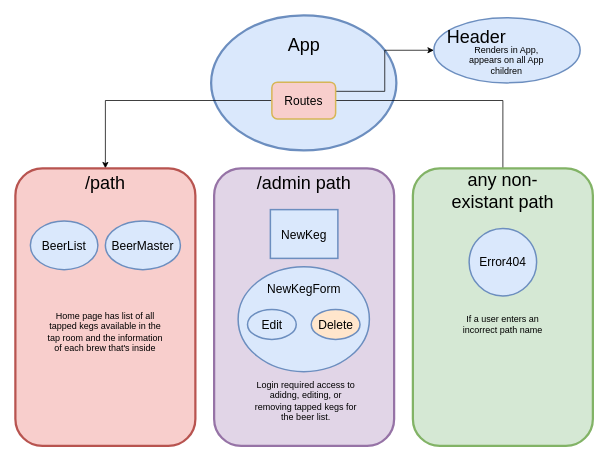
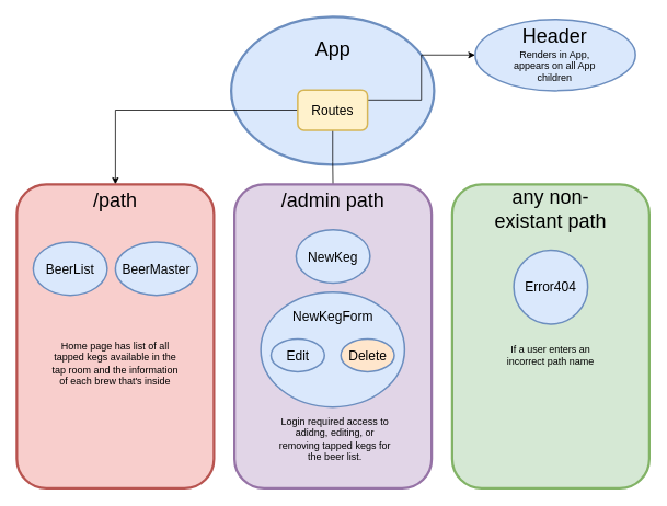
- <mxCell id="10" value="&lt;font style=&quot;font-size: 24px&quot;&gt;Header&lt;/font&gt;" style="text;html=1;strokeColor=none;fillColor=none;align=center;verticalAlign=middle;whiteSpace=wrap;rounded=0;" vertex="1" parent="1"><mxGeometry x="615" y="39" width="40" height="20" as="geometry" /></mxCell>
+ <mxCell id="10" value="&lt;font style=&quot;font-size: 24px&quot;&gt;Header&lt;/font&gt;" style="text;html=1;strokeColor=none;fillColor=none;align=center;verticalAlign=middle;whiteSpace=wrap;rounded=0;" vertex="1" parent="1"><mxGeometry x="655" y="34" width="40" height="20" as="geometry" /></mxCell>
- <mxCell id="8" value="&lt;font style=&quot;font-size: 16px&quot;&gt;Routes&lt;/font&gt;" style="rounded=1;whiteSpace=wrap;html=1;strokeWidth=2;fillColor=#f8cecc;strokeColor=#d6b656;" vertex="1" parent="1"><mxGeometry x="362" y="109" width="85" height="49" as="geometry" /></mxCell>
+ <mxCell id="8" value="&lt;font style=&quot;font-size: 16px&quot;&gt;Routes&lt;/font&gt;" style="rounded=1;whiteSpace=wrap;html=1;strokeWidth=2;fillColor=#fff2cc;strokeColor=#d6b656;" vertex="1" parent="1"><mxGeometry x="362" y="109" width="85" height="49" as="geometry" /></mxCell>
- <mxCell id="7" style="edgeStyle=orthogonalEdgeStyle;rounded=0;orthogonalLoop=1;jettySize=auto;html=1;entryX=0.5;entryY=0;entryDx=0;entryDy=0;exitX=1;exitY=0.5;exitDx=0;exitDy=0;" edge="1" parent="1" source="8" target="22"><mxGeometry relative="1" as="geometry" /></mxCell>
+ <mxCell id="4" value="" style="edgeStyle=orthogonalEdgeStyle;rounded=0;orthogonalLoop=1;jettySize=auto;html=1;" edge="1" parent="1" source="8" target="16"><mxGeometry relative="1" as="geometry" /></mxCell>
- <mxCell id="17" value="&lt;font style=&quot;font-size: 16px&quot;&gt;NewKeg&lt;/font&gt;" style="whiteSpace=wrap;html=1;strokeWidth=2;fillColor=#dae8fc;strokeColor=#6c8ebf;rounded=0;" vertex="1" parent="1"><mxGeometry x="360" y="279" width="90" height="65" as="geometry" /></mxCell>
+ <mxCell id="17" value="&lt;font style=&quot;font-size: 16px&quot;&gt;NewKeg&lt;/font&gt;" style="ellipse;whiteSpace=wrap;html=1;strokeWidth=2;fillColor=#dae8fc;strokeColor=#6c8ebf;" vertex="1" parent="1"><mxGeometry x="360" y="279" width="90" height="65" as="geometry" /></mxCell>
